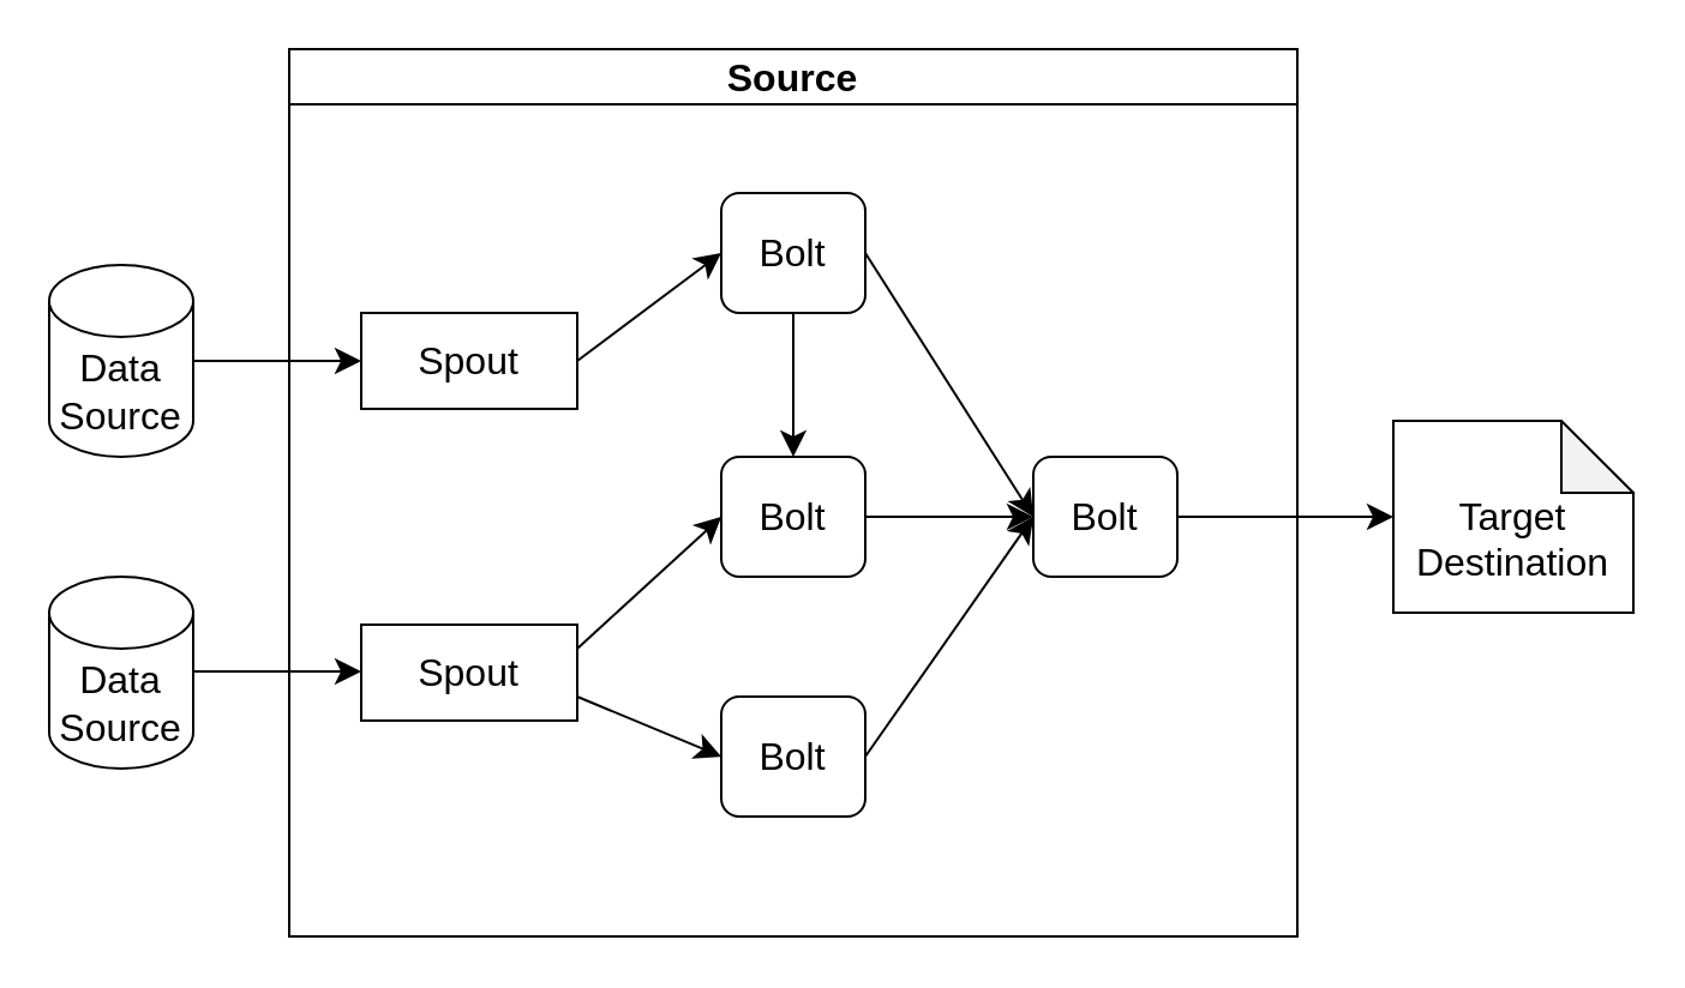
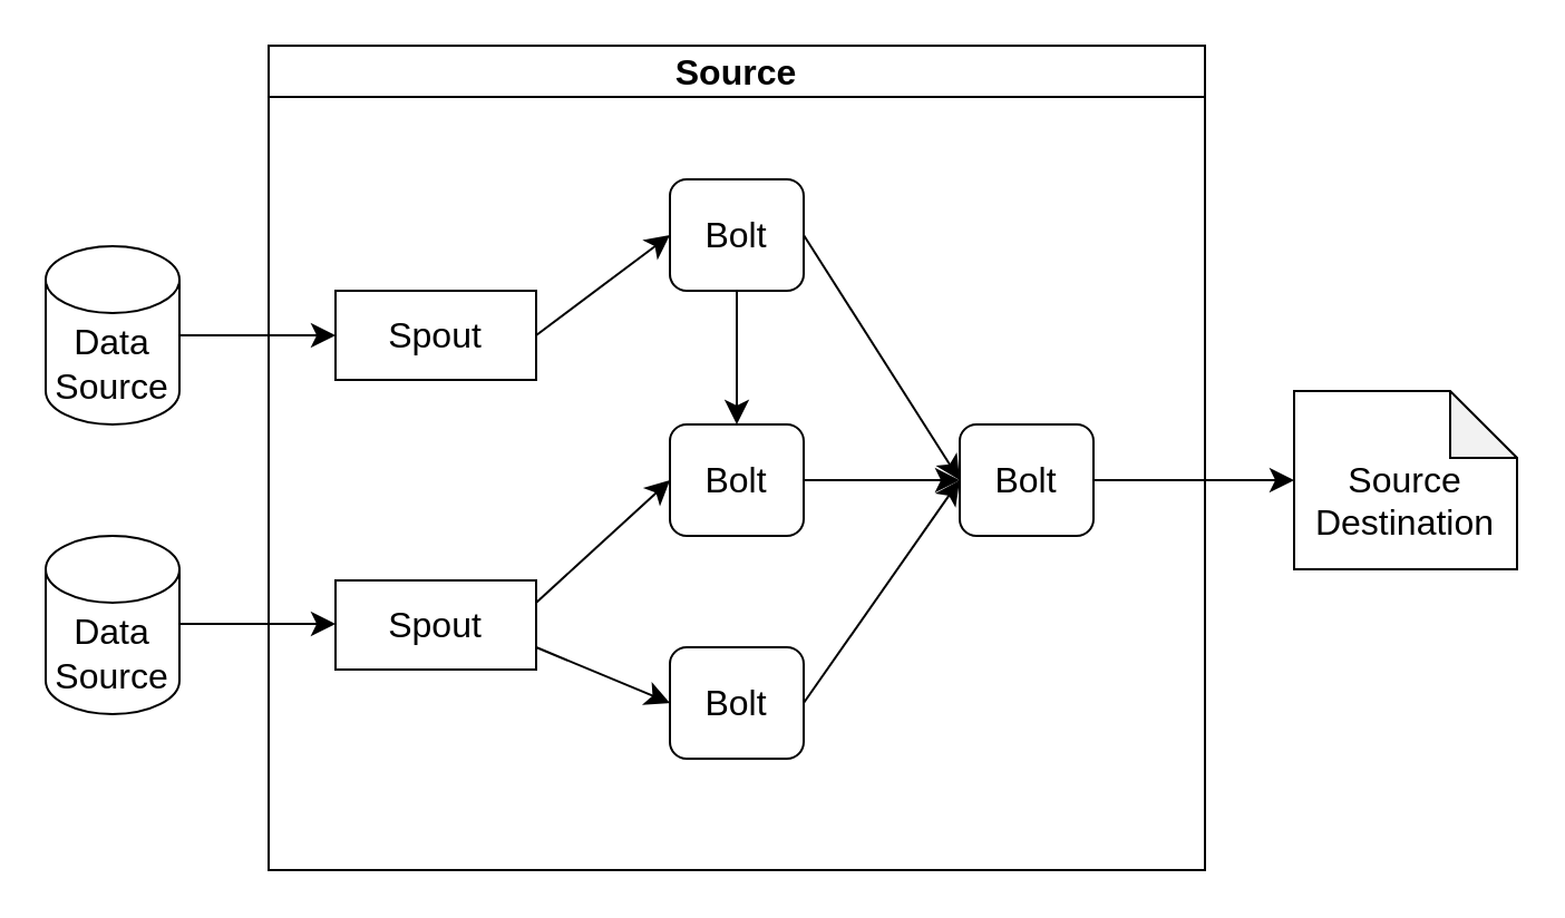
- <mxCell id="20" value="&lt;br&gt;Target&lt;br&gt;Destination" style="shape=note;whiteSpace=wrap;html=1;backgroundOutline=1;darkOpacity=0.05;fontSize=16;" vertex="1" parent="1"><mxGeometry x="580" y="175" width="100" height="80" as="geometry" /></mxCell>
+ <mxCell id="20" value="&lt;br&gt;Source&lt;br&gt;Destination" style="shape=note;whiteSpace=wrap;html=1;backgroundOutline=1;darkOpacity=0.05;fontSize=16;" vertex="1" parent="1"><mxGeometry x="580" y="175" width="100" height="80" as="geometry" /></mxCell>
